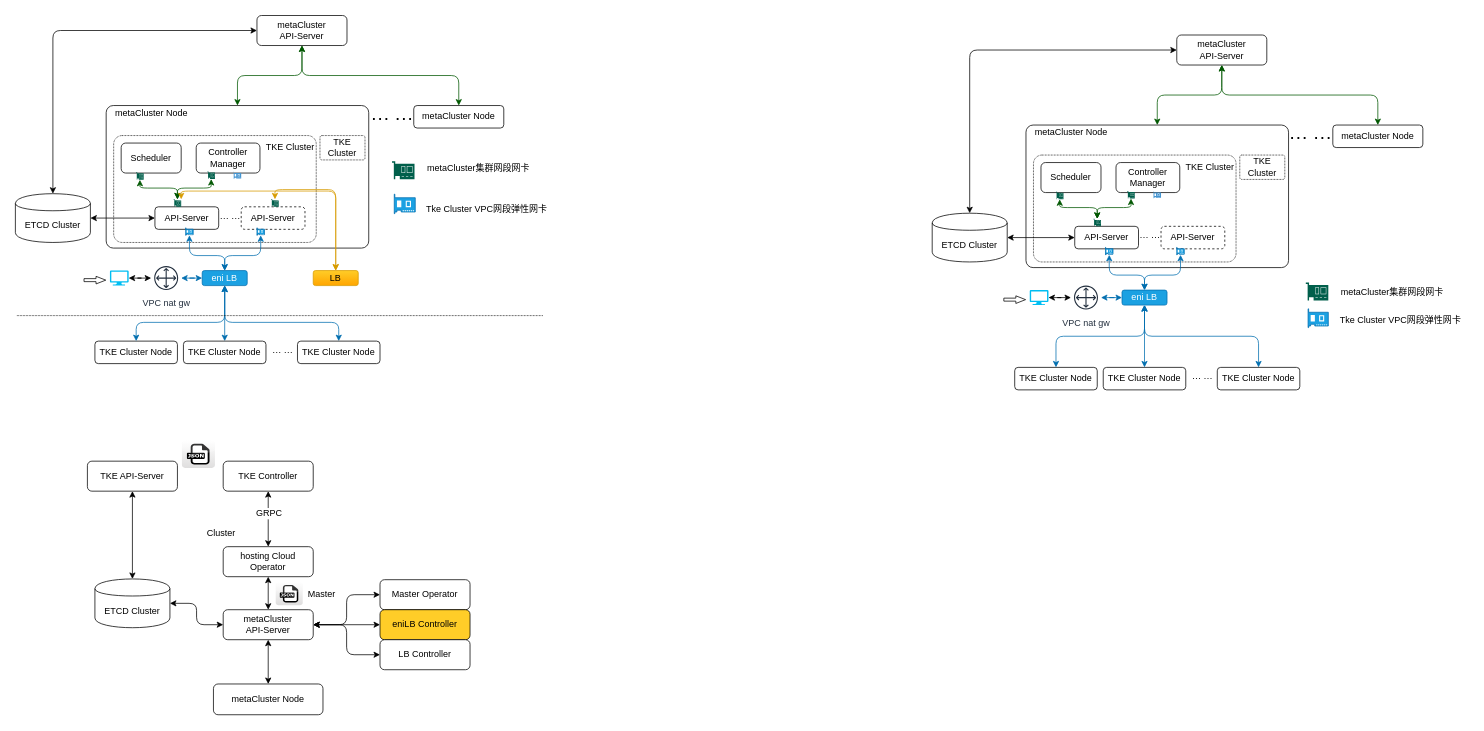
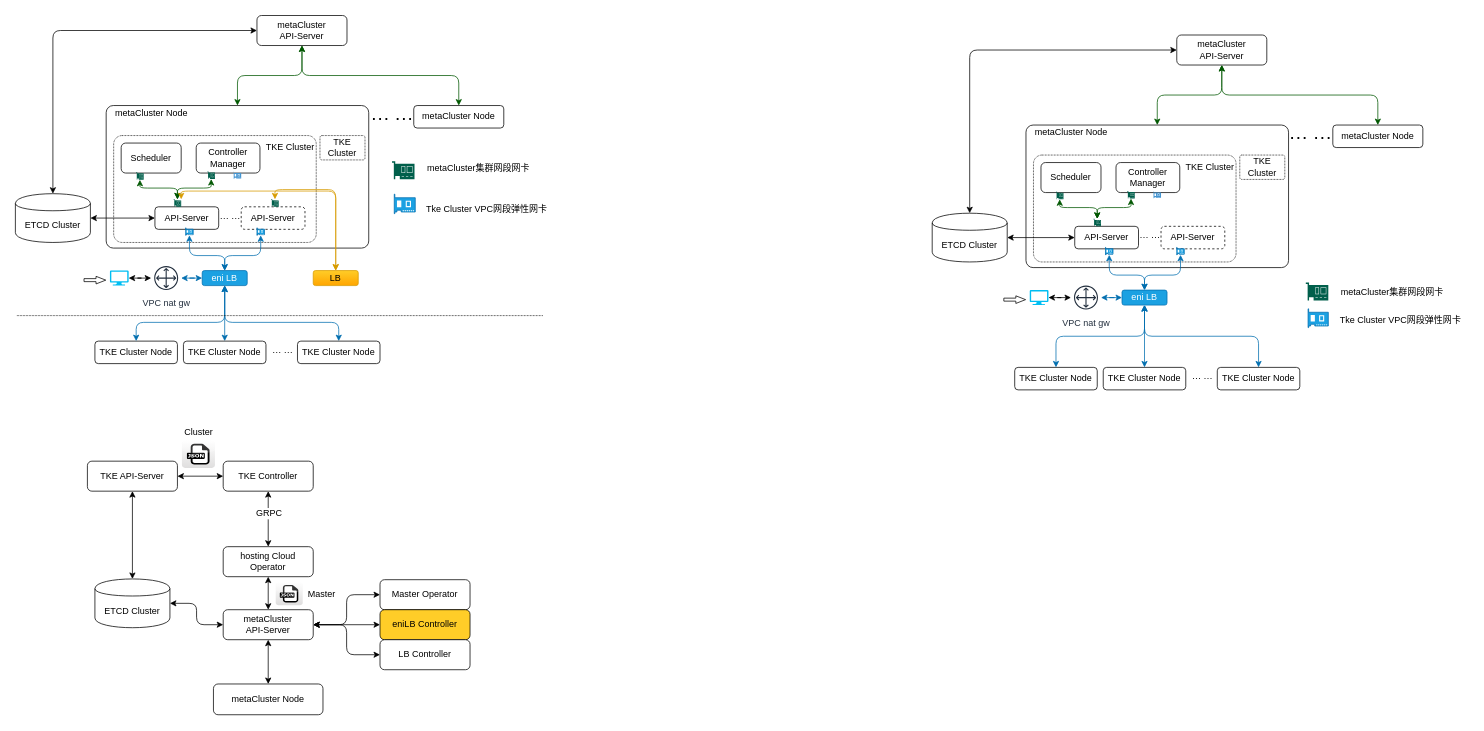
+ <mxCell id="104" style="edgeStyle=orthogonalEdgeStyle;rounded=1;comic=0;jumpStyle=none;orthogonalLoop=1;jettySize=auto;html=1;exitX=0;exitY=0.5;exitDx=0;exitDy=0;entryX=1;entryY=0.5;entryDx=0;entryDy=0;startArrow=classic;startFill=1;fontSize=12;" edge="1" parent="1" source="107" target="103"><mxGeometry relative="1" as="geometry" /></mxCell>
- <mxCell id="117" value="Cluster" style="text;html=1;align=center;verticalAlign=middle;resizable=0;points=[];autosize=1;fontSize=12;" vertex="1" parent="1"><mxGeometry x="270" y="701" width="48" height="18" as="geometry" /></mxCell>
+ <mxCell id="117" value="Cluster" style="text;html=1;align=center;verticalAlign=middle;resizable=0;points=[];autosize=1;fontSize=12;" vertex="1" parent="1"><mxGeometry x="240" y="566" width="48" height="18" as="geometry" /></mxCell>
